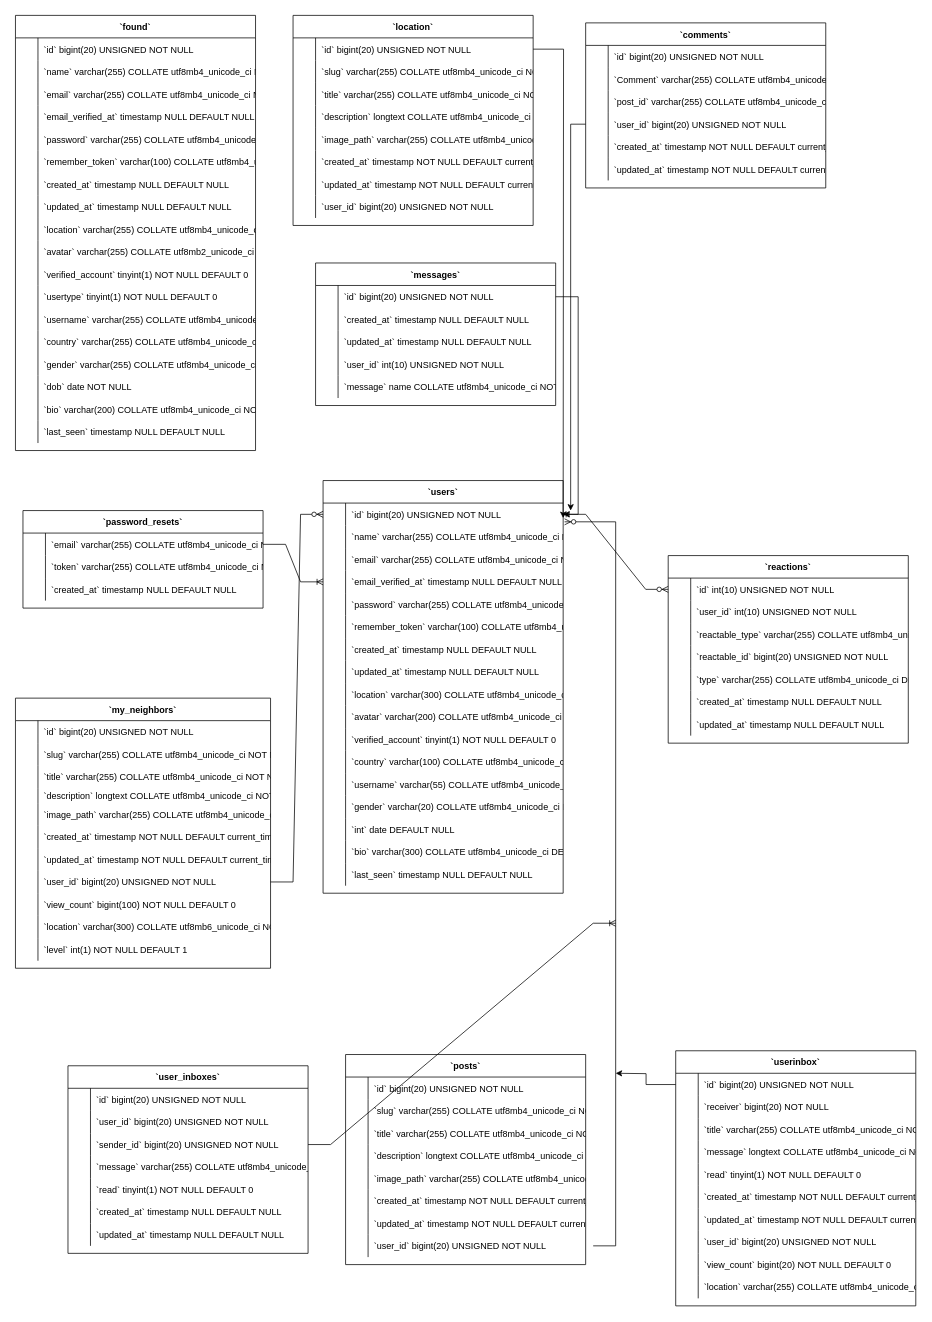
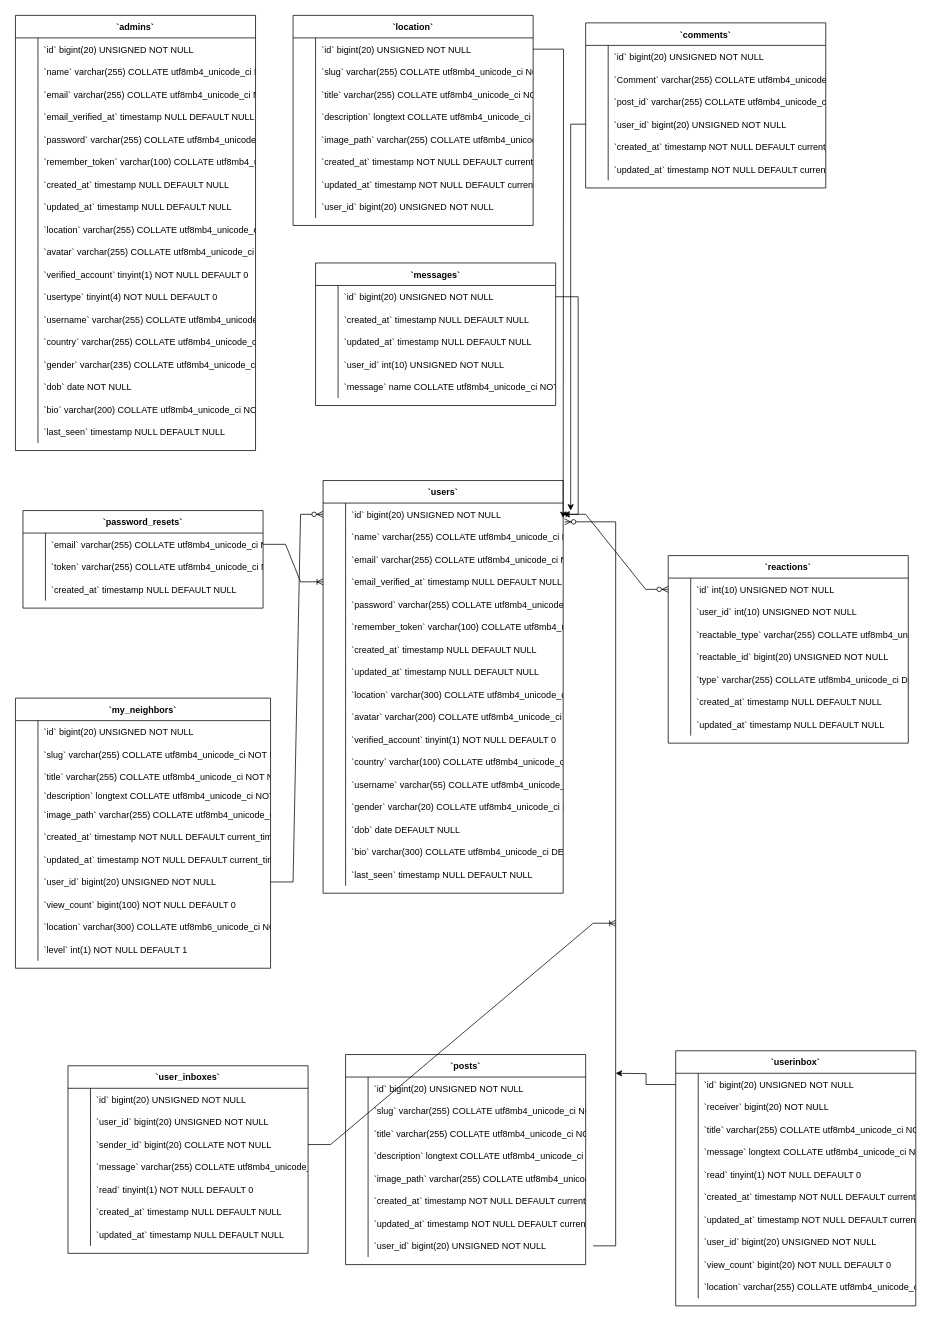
- <mxCell id="2" value="`found`" style="shape=table;startSize=30;container=1;collapsible=1;childLayout=tableLayout;fixedRows=1;rowLines=0;fontStyle=1;align=center;resizeLast=1;" vertex="1" parent="1"><mxGeometry x="20" y="20" width="320" height="580" as="geometry" /></mxCell>
+ <mxCell id="2" value="`admins`" style="shape=table;startSize=30;container=1;collapsible=1;childLayout=tableLayout;fixedRows=1;rowLines=0;fontStyle=1;align=center;resizeLast=1;" vertex="1" parent="1"><mxGeometry x="20" y="20" width="320" height="580" as="geometry" /></mxCell>
- <mxCell id="32" value="`avatar` varchar(255) COLLATE utf8mb2_unicode_ci NOT NULL" style="shape=partialRectangle;overflow=hidden;connectable=0;fillColor=none;align=left;top=0;left=0;bottom=0;right=0;spacingLeft=6;" vertex="1" parent="30"><mxGeometry x="30" width="290" height="30" as="geometry"><mxRectangle width="290" height="30" as="alternateBounds" /></mxGeometry></mxCell>
+ <mxCell id="32" value="`avatar` varchar(255) COLLATE utf8mb4_unicode_ci NOT NULL" style="shape=partialRectangle;overflow=hidden;connectable=0;fillColor=none;align=left;top=0;left=0;bottom=0;right=0;spacingLeft=6;" vertex="1" parent="30"><mxGeometry x="30" width="290" height="30" as="geometry"><mxRectangle width="290" height="30" as="alternateBounds" /></mxGeometry></mxCell>
- <mxCell id="38" value="`usertype` tinyint(1) NOT NULL DEFAULT 0" style="shape=partialRectangle;overflow=hidden;connectable=0;fillColor=none;align=left;top=0;left=0;bottom=0;right=0;spacingLeft=6;" vertex="1" parent="36"><mxGeometry x="30" width="290" height="30" as="geometry"><mxRectangle width="290" height="30" as="alternateBounds" /></mxGeometry></mxCell>
+ <mxCell id="38" value="`usertype` tinyint(4) NOT NULL DEFAULT 0" style="shape=partialRectangle;overflow=hidden;connectable=0;fillColor=none;align=left;top=0;left=0;bottom=0;right=0;spacingLeft=6;" vertex="1" parent="36"><mxGeometry x="30" width="290" height="30" as="geometry"><mxRectangle width="290" height="30" as="alternateBounds" /></mxGeometry></mxCell>
- <mxCell id="47" value="`gender` varchar(255) COLLATE utf8mb4_unicode_ci NOT NULL" style="shape=partialRectangle;overflow=hidden;connectable=0;fillColor=none;align=left;top=0;left=0;bottom=0;right=0;spacingLeft=6;" vertex="1" parent="45"><mxGeometry x="30" width="290" height="30" as="geometry"><mxRectangle width="290" height="30" as="alternateBounds" /></mxGeometry></mxCell>
+ <mxCell id="47" value="`gender` varchar(235) COLLATE utf8mb4_unicode_ci NOT NULL" style="shape=partialRectangle;overflow=hidden;connectable=0;fillColor=none;align=left;top=0;left=0;bottom=0;right=0;spacingLeft=6;" vertex="1" parent="45"><mxGeometry x="30" width="290" height="30" as="geometry"><mxRectangle width="290" height="30" as="alternateBounds" /></mxGeometry></mxCell>
- <mxCell id="284" value="`int` date DEFAULT NULL" style="shape=partialRectangle;overflow=hidden;connectable=0;fillColor=none;align=left;top=0;left=0;bottom=0;right=0;spacingLeft=6;" vertex="1" parent="282"><mxGeometry x="30" width="290" height="30" as="geometry"><mxRectangle width="290" height="30" as="alternateBounds" /></mxGeometry></mxCell>
+ <mxCell id="284" value="`dob` date DEFAULT NULL" style="shape=partialRectangle;overflow=hidden;connectable=0;fillColor=none;align=left;top=0;left=0;bottom=0;right=0;spacingLeft=6;" vertex="1" parent="282"><mxGeometry x="30" width="290" height="30" as="geometry"><mxRectangle width="290" height="30" as="alternateBounds" /></mxGeometry></mxCell>
- <mxCell id="300" value="`sender_id` bigint(20) UNSIGNED NOT NULL" style="shape=partialRectangle;overflow=hidden;connectable=0;fillColor=none;align=left;top=0;left=0;bottom=0;right=0;spacingLeft=6;" vertex="1" parent="298"><mxGeometry x="30" width="290" height="30" as="geometry"><mxRectangle width="290" height="30" as="alternateBounds" /></mxGeometry></mxCell>
+ <mxCell id="300" value="`sender_id` bigint(20) COLLATE NOT NULL" style="shape=partialRectangle;overflow=hidden;connectable=0;fillColor=none;align=left;top=0;left=0;bottom=0;right=0;spacingLeft=6;" vertex="1" parent="298"><mxGeometry x="30" width="290" height="30" as="geometry"><mxRectangle width="290" height="30" as="alternateBounds" /></mxGeometry></mxCell>
